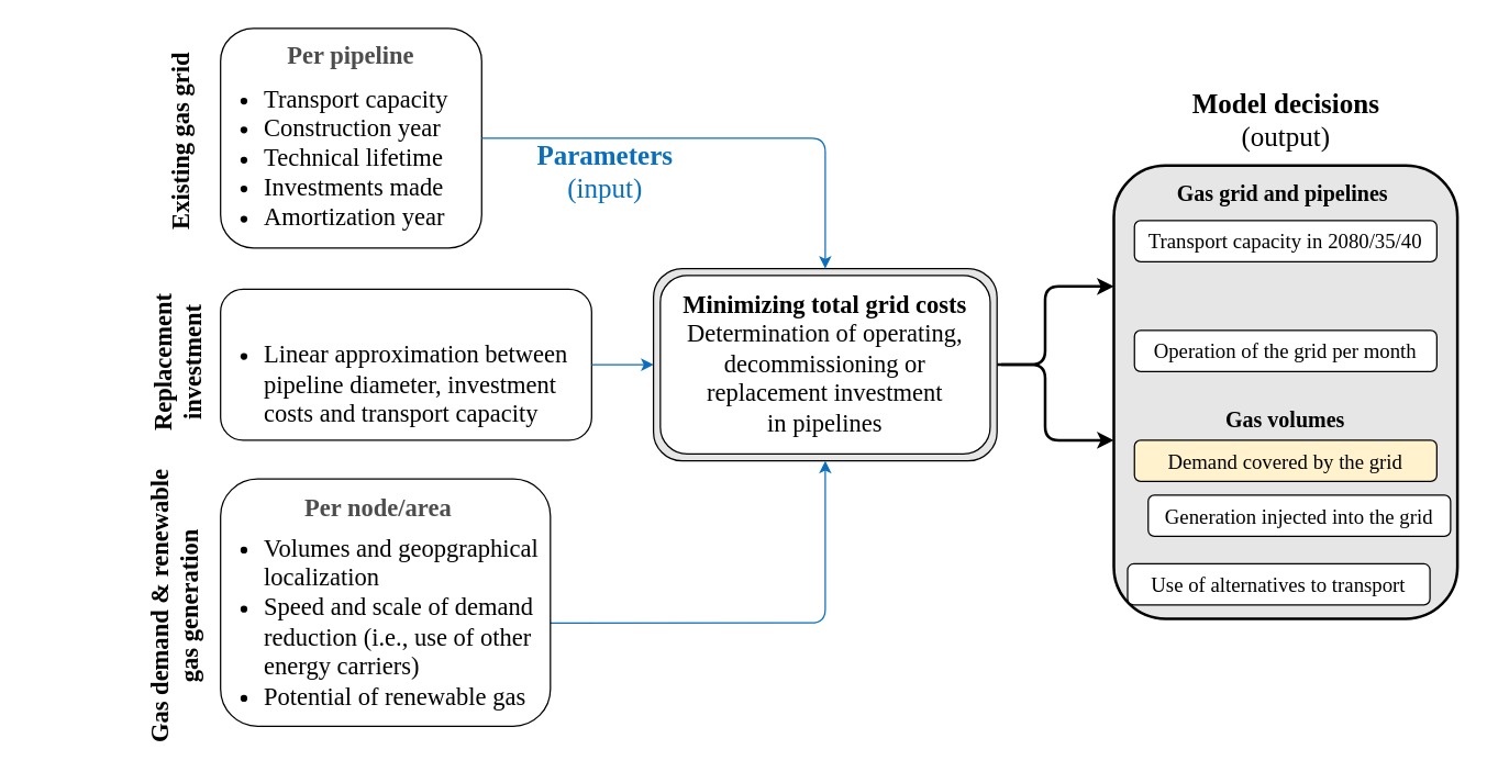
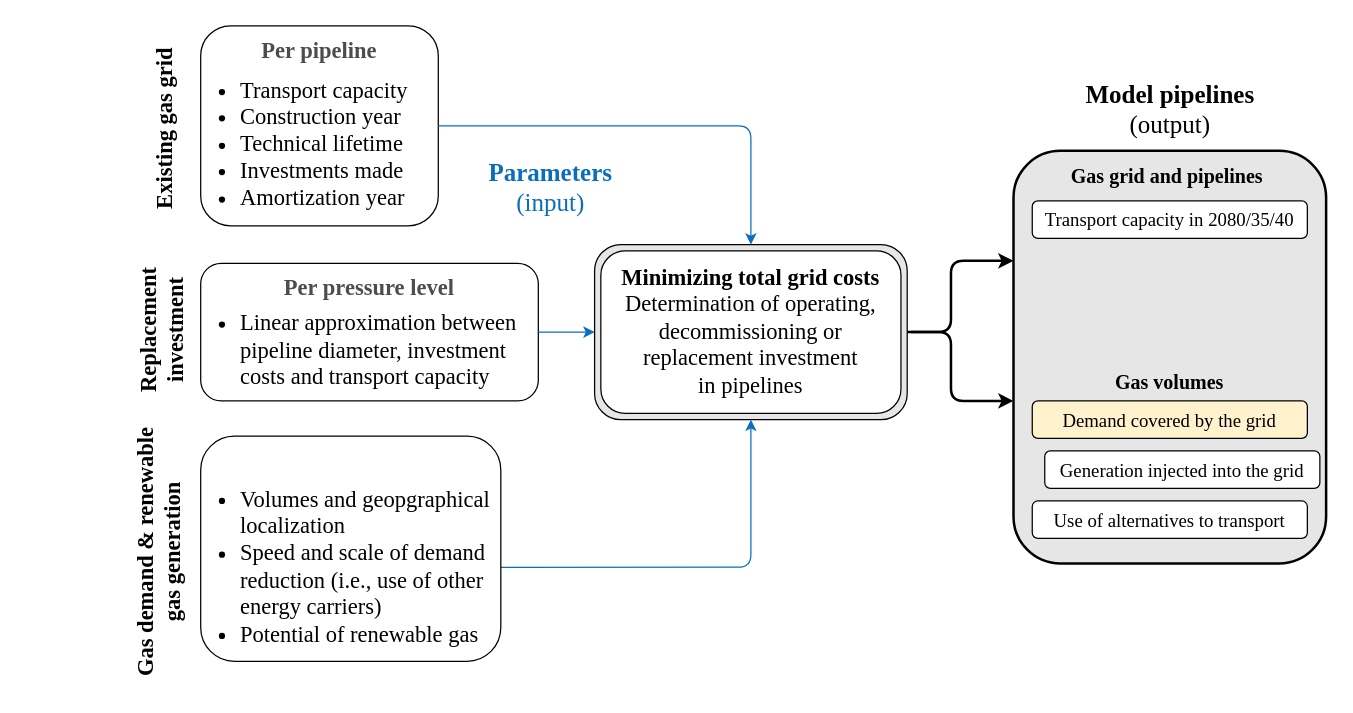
- <mxCell id="21" value="&lt;font style=&quot;font-size: 20px&quot;&gt;&lt;b&gt;Model decisions&lt;/b&gt;&lt;br&gt;(output)&lt;br&gt;&lt;/font&gt;" style="text;html=1;strokeColor=none;fillColor=none;align=center;verticalAlign=middle;whiteSpace=wrap;rounded=0;fontFamily=Segoe UI Light;" parent="1" vertex="1"><mxGeometry x="842.5" y="61" width="185" height="50" as="geometry" /></mxCell>
+ <mxCell id="21" value="&lt;font style=&quot;font-size: 20px&quot;&gt;&lt;b&gt;Model pipelines&lt;/b&gt;&lt;br&gt;(output)&lt;br&gt;&lt;/font&gt;" style="text;html=1;strokeColor=none;fillColor=none;align=center;verticalAlign=middle;whiteSpace=wrap;rounded=0;fontFamily=Segoe UI Light;" parent="1" vertex="1"><mxGeometry x="842.5" y="61" width="185" height="50" as="geometry" /></mxCell>
- <mxCell id="22" value="&lt;font style=&quot;font-size: 20px;&quot;&gt;&lt;b style=&quot;font-size: 20px;&quot;&gt;Parameters&lt;/b&gt;&lt;br style=&quot;font-size: 20px;&quot;&gt;(input)&lt;br style=&quot;font-size: 20px;&quot;&gt;&lt;/font&gt;" style="text;html=1;strokeColor=none;fillColor=none;align=center;verticalAlign=middle;whiteSpace=wrap;rounded=0;fontFamily=Segoe UI Light;fontColor=#0A6EBD;fontSize=20;" parent="1" vertex="1"><mxGeometry x="380" y="95" width="120" height="58" as="geometry" /></mxCell>
+ <mxCell id="22" value="&lt;font style=&quot;font-size: 20px;&quot;&gt;&lt;b style=&quot;font-size: 20px;&quot;&gt;Parameters&lt;/b&gt;&lt;br style=&quot;font-size: 20px;&quot;&gt;(input)&lt;br style=&quot;font-size: 20px;&quot;&gt;&lt;/font&gt;" style="text;html=1;strokeColor=none;fillColor=none;align=center;verticalAlign=middle;whiteSpace=wrap;rounded=0;fontFamily=Segoe UI Light;fontColor=#0A6EBD;fontSize=20;" parent="1" vertex="1"><mxGeometry x="380" y="120" width="120" height="58" as="geometry" /></mxCell>
+ <mxCell id="32" value="&lt;font&gt;&lt;b&gt;&lt;font color=&quot;#4d4d4d&quot; style=&quot;font-size: 18px&quot;&gt;Per pressure level&lt;/font&gt;&lt;br style=&quot;font-size: 16px&quot;&gt;&lt;/b&gt;&lt;/font&gt;" style="text;html=1;strokeColor=none;fillColor=none;align=center;verticalAlign=middle;whiteSpace=wrap;rounded=0;fontFamily=Segoe UI Light;fontSize=16;" parent="1" vertex="1"><mxGeometry x="220" y="220" width="150" height="20" as="geometry" /></mxCell>
- <mxCell id="20" value="&lt;font face=&quot;Segoe UI Light&quot; style=&quot;font-size: 15px&quot;&gt;Operation of the grid per month&lt;br&gt;&lt;/font&gt;" style="rounded=1;whiteSpace=wrap;html=1;" parent="12" vertex="1"><mxGeometry x="15" y="160" width="220" height="30" as="geometry" /></mxCell>
- <mxCell id="29" value="&lt;font&gt;&lt;b&gt;&lt;font color=&quot;#4d4d4d&quot; style=&quot;font-size: 18px&quot;&gt;Per node/area&lt;/font&gt;&lt;br style=&quot;font-size: 16px&quot;&gt;&lt;/b&gt;&lt;/font&gt;" style="text;html=1;strokeColor=none;fillColor=none;align=center;verticalAlign=middle;whiteSpace=wrap;rounded=0;fontFamily=Segoe UI Light;fontSize=16;" parent="25" vertex="1"><mxGeometry x="95.78" y="26" width="130" height="20" as="geometry" /></mxCell>
- <mxCell id="14" value="&lt;font face=&quot;Segoe UI Light&quot;&gt;&lt;span style=&quot;font-size: 15px&quot;&gt;Use of alternatives to transport&lt;/span&gt;&lt;br&gt;&lt;/font&gt;" style="rounded=1;whiteSpace=wrap;html=1;" parent="12" vertex="1"><mxGeometry x="10" y="330" width="220" height="30" as="geometry" /></mxCell>
+ <mxCell id="14" value="&lt;font face=&quot;Segoe UI Light&quot;&gt;&lt;span style=&quot;font-size: 15px&quot;&gt;Use of alternatives to transport&lt;/span&gt;&lt;br&gt;&lt;/font&gt;" style="rounded=1;whiteSpace=wrap;html=1;" parent="12" vertex="1"><mxGeometry x="15" y="320" width="220" height="30" as="geometry" /></mxCell>
